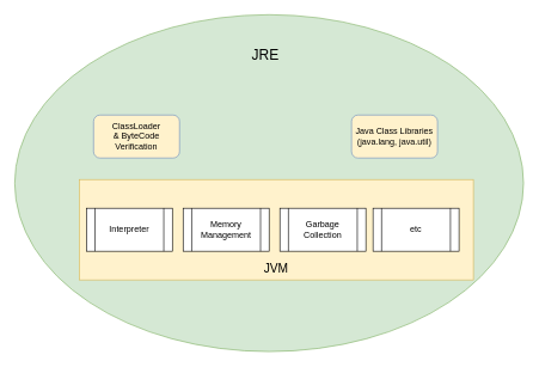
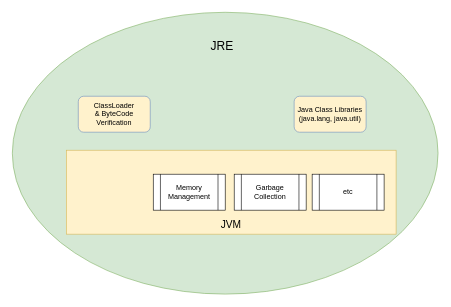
- <mxCell id="7" value="Interpreter" style="shape=process;whiteSpace=wrap;html=1;backgroundOutline=1;" parent="1" vertex="1"><mxGeometry x="120" y="290" width="120" height="60" as="geometry" /></mxCell>
